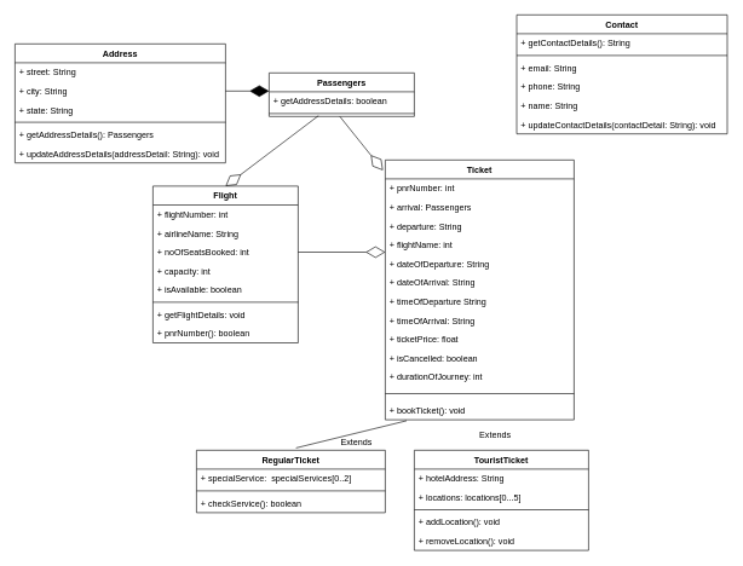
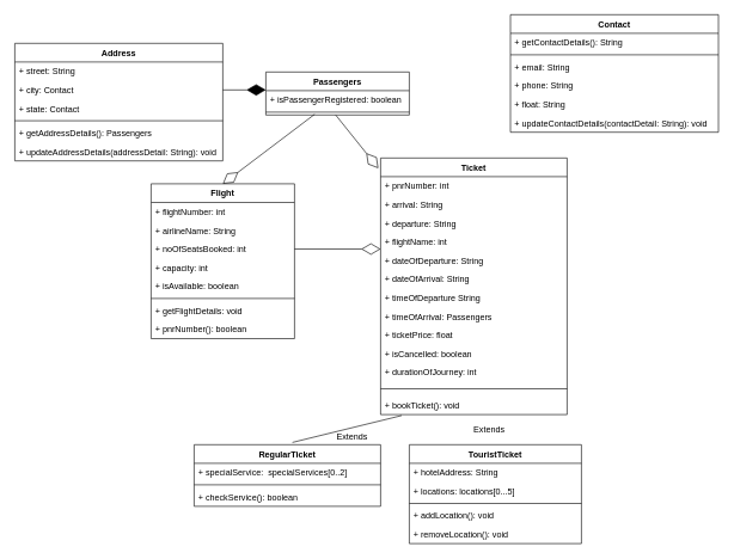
- <mxCell id="15" value="+ city: String" style="text;strokeColor=none;fillColor=none;align=left;verticalAlign=top;spacingLeft=4;spacingRight=4;overflow=hidden;rotatable=0;points=[[0,0.5],[1,0.5]];portConstraint=eastwest;" parent="13" vertex="1"><mxGeometry y="52" width="290" height="26" as="geometry" /></mxCell>
+ <mxCell id="15" value="+ city: Contact" style="text;strokeColor=none;fillColor=none;align=left;verticalAlign=top;spacingLeft=4;spacingRight=4;overflow=hidden;rotatable=0;points=[[0,0.5],[1,0.5]];portConstraint=eastwest;" parent="13" vertex="1"><mxGeometry y="52" width="290" height="26" as="geometry" /></mxCell>
- <mxCell id="3" value="+ getAddressDetails: boolean" style="text;strokeColor=none;fillColor=none;align=left;verticalAlign=top;spacingLeft=4;spacingRight=4;overflow=hidden;rotatable=0;points=[[0,0.5],[1,0.5]];portConstraint=eastwest;" parent="2" vertex="1"><mxGeometry y="26" width="200" height="26" as="geometry" /></mxCell>
+ <mxCell id="3" value="+ isPassengerRegistered: boolean" style="text;strokeColor=none;fillColor=none;align=left;verticalAlign=top;spacingLeft=4;spacingRight=4;overflow=hidden;rotatable=0;points=[[0,0.5],[1,0.5]];portConstraint=eastwest;" parent="2" vertex="1"><mxGeometry y="26" width="200" height="26" as="geometry" /></mxCell>
- <mxCell id="11" value="+ name: String" style="text;strokeColor=none;fillColor=none;align=left;verticalAlign=top;spacingLeft=4;spacingRight=4;overflow=hidden;rotatable=0;points=[[0,0.5],[1,0.5]];portConstraint=eastwest;" parent="6" vertex="1"><mxGeometry y="112" width="290" height="26" as="geometry" /></mxCell>
+ <mxCell id="11" value="+ float: String" style="text;strokeColor=none;fillColor=none;align=left;verticalAlign=top;spacingLeft=4;spacingRight=4;overflow=hidden;rotatable=0;points=[[0,0.5],[1,0.5]];portConstraint=eastwest;" parent="6" vertex="1"><mxGeometry y="112" width="290" height="26" as="geometry" /></mxCell>
- <mxCell id="16" value="+ state: String" style="text;strokeColor=none;fillColor=none;align=left;verticalAlign=top;spacingLeft=4;spacingRight=4;overflow=hidden;rotatable=0;points=[[0,0.5],[1,0.5]];portConstraint=eastwest;" parent="13" vertex="1"><mxGeometry y="78" width="290" height="26" as="geometry" /></mxCell>
+ <mxCell id="16" value="+ state: Contact" style="text;strokeColor=none;fillColor=none;align=left;verticalAlign=top;spacingLeft=4;spacingRight=4;overflow=hidden;rotatable=0;points=[[0,0.5],[1,0.5]];portConstraint=eastwest;" parent="13" vertex="1"><mxGeometry y="78" width="290" height="26" as="geometry" /></mxCell>
- <mxCell id="22" value="+ arrival: Passengers" style="text;strokeColor=none;fillColor=none;align=left;verticalAlign=top;spacingLeft=4;spacingRight=4;overflow=hidden;rotatable=0;points=[[0,0.5],[1,0.5]];portConstraint=eastwest;" parent="20" vertex="1"><mxGeometry y="52" width="260" height="26" as="geometry" /></mxCell>
+ <mxCell id="22" value="+ arrival: String" style="text;strokeColor=none;fillColor=none;align=left;verticalAlign=top;spacingLeft=4;spacingRight=4;overflow=hidden;rotatable=0;points=[[0,0.5],[1,0.5]];portConstraint=eastwest;" parent="20" vertex="1"><mxGeometry y="52" width="260" height="26" as="geometry" /></mxCell>
- <mxCell id="28" value="+ timeOfArrival: String" style="text;strokeColor=none;fillColor=none;align=left;verticalAlign=top;spacingLeft=4;spacingRight=4;overflow=hidden;rotatable=0;points=[[0,0.5],[1,0.5]];portConstraint=eastwest;" parent="20" vertex="1"><mxGeometry y="208" width="260" height="26" as="geometry" /></mxCell>
+ <mxCell id="28" value="+ timeOfArrival: Passengers" style="text;strokeColor=none;fillColor=none;align=left;verticalAlign=top;spacingLeft=4;spacingRight=4;overflow=hidden;rotatable=0;points=[[0,0.5],[1,0.5]];portConstraint=eastwest;" parent="20" vertex="1"><mxGeometry y="208" width="260" height="26" as="geometry" /></mxCell>
